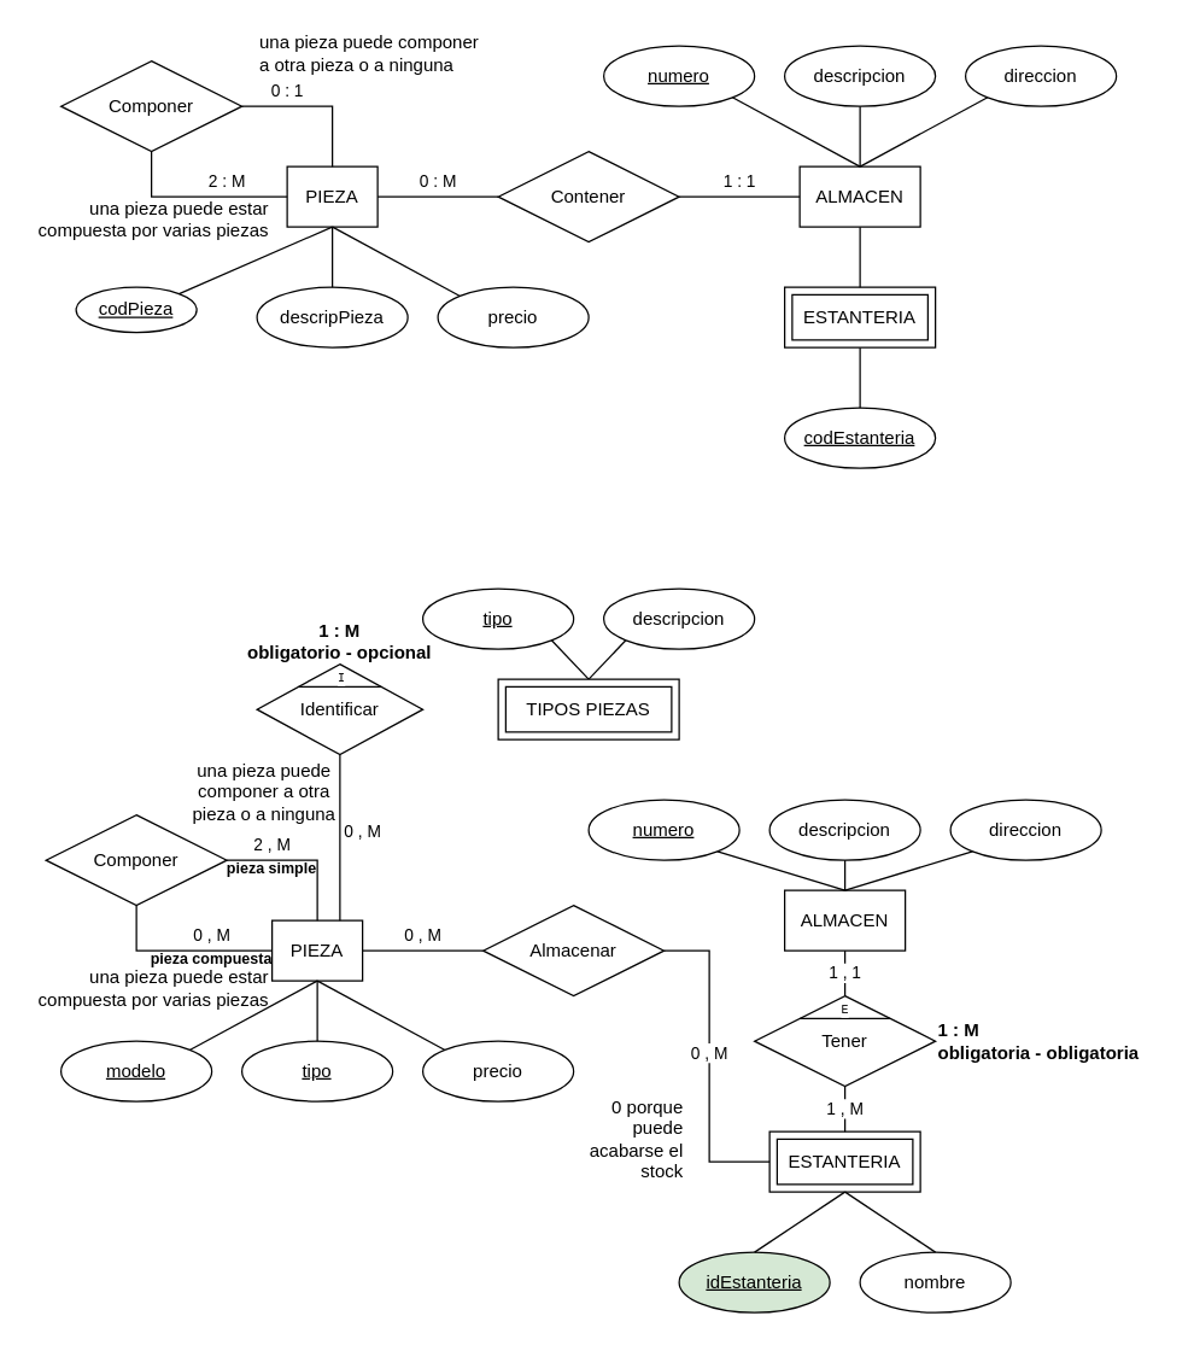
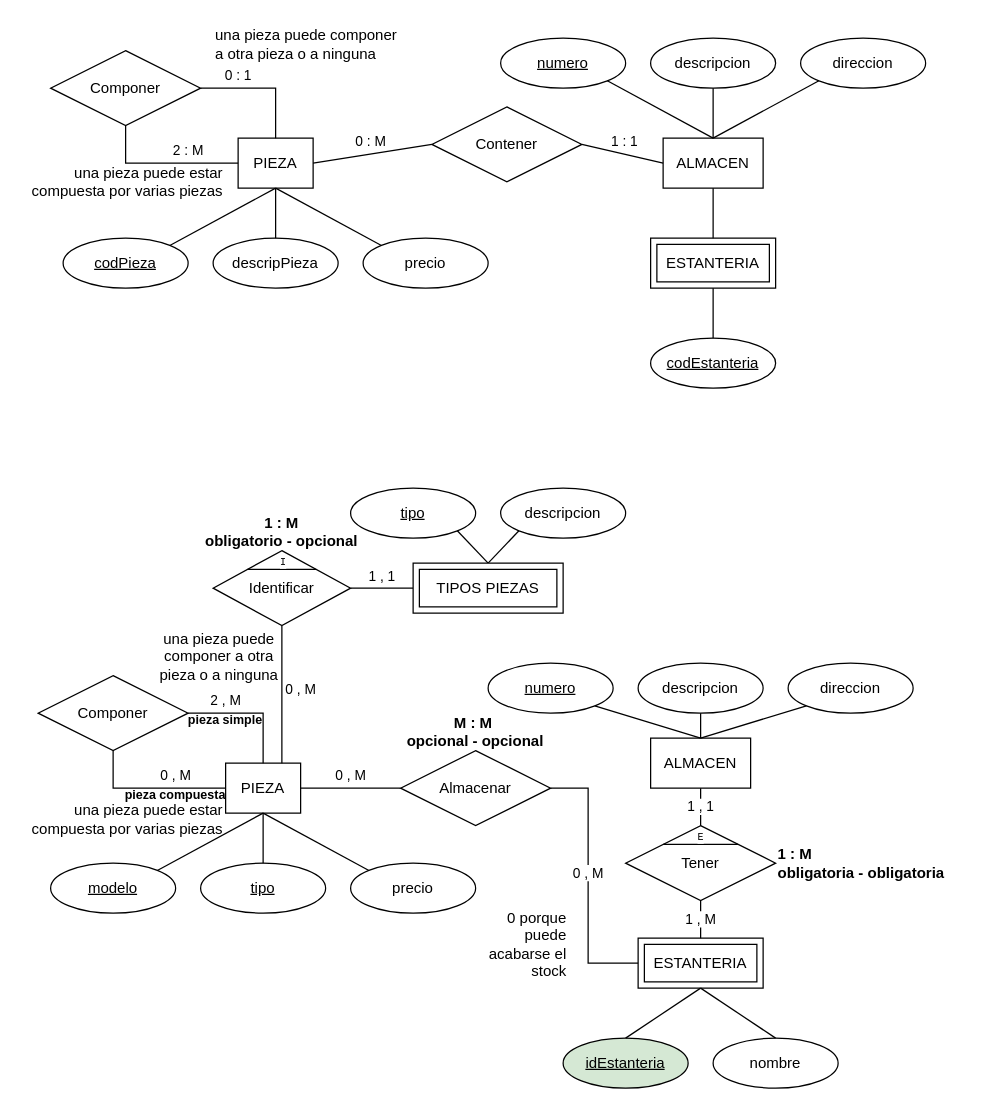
- <mxCell id="25" value="Contener" style="shape=rhombus;perimeter=rhombusPerimeter;whiteSpace=wrap;html=1;align=center;" parent="1" vertex="1"><mxGeometry x="330" y="100" width="120" height="60" as="geometry" /></mxCell>
+ <mxCell id="25" value="Contener" style="shape=rhombus;perimeter=rhombusPerimeter;whiteSpace=wrap;html=1;align=center;" parent="1" vertex="1"><mxGeometry x="345" y="85" width="120" height="60" as="geometry" /></mxCell>
- <mxCell id="3" value="&lt;u&gt;codPieza&lt;/u&gt;" style="ellipse;whiteSpace=wrap;html=1;align=center;" parent="1" vertex="1"><mxGeometry x="50" y="190" width="80" height="30" as="geometry" /></mxCell>
+ <mxCell id="3" value="&lt;u&gt;codPieza&lt;/u&gt;" style="ellipse;whiteSpace=wrap;html=1;align=center;" parent="1" vertex="1"><mxGeometry x="50" y="190" width="100" height="40" as="geometry" /></mxCell>
+ <mxCell id="58" value="1 , 1" style="endArrow=none;html=1;rounded=0;exitX=0;exitY=0.5;exitDx=0;exitDy=0;entryX=1;entryY=0.5;entryDx=0;entryDy=0;edgeStyle=orthogonalEdgeStyle;verticalAlign=bottom;" parent="1" source="73" target="67" edge="1"><mxGeometry relative="1" as="geometry"><mxPoint x="335" y="470" as="sourcePoint" /><mxPoint x="280" y="470" as="targetPoint" /></mxGeometry></mxCell>
+ <mxCell id="71" value="&lt;b&gt;M : M&amp;nbsp;&lt;/b&gt;&lt;div style=&quot;&quot;&gt;&lt;b&gt;opcional - opcional&lt;/b&gt;&lt;/div&gt;" style="text;html=1;align=center;verticalAlign=middle;whiteSpace=wrap;rounded=0;" parent="1" vertex="1"><mxGeometry x="315" y="570" width="130" height="30" as="geometry" /></mxCell>
